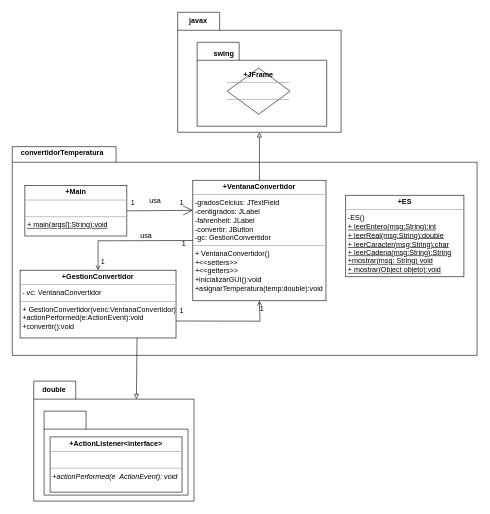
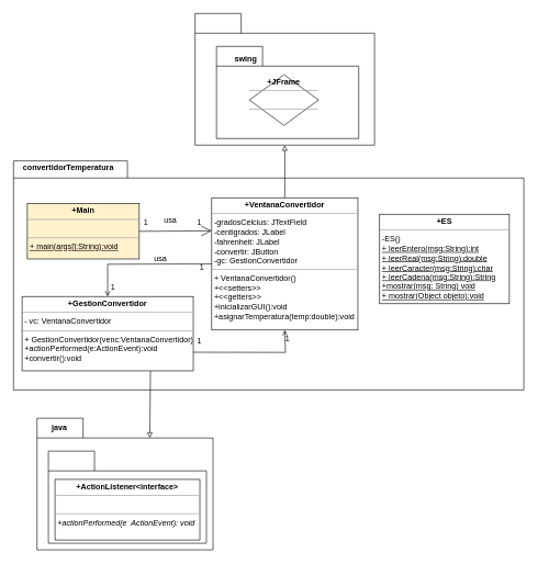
- <mxCell id="23" value="&lt;b&gt;javax&lt;/b&gt;" style="text;html=1;strokeColor=none;fillColor=none;align=center;verticalAlign=middle;whiteSpace=wrap;rounded=0;" parent="1" vertex="1"><mxGeometry x="300.25" y="20" width="60" height="30" as="geometry" /></mxCell>
- <mxCell id="5" value="&lt;p style=&quot;margin:0px;margin-top:4px;text-align:center;&quot;&gt;&lt;b&gt;+Main&lt;/b&gt;&lt;/p&gt;&lt;hr size=&quot;1&quot;&gt;&lt;p style=&quot;margin:0px;margin-left:4px;&quot;&gt;&lt;br&gt;&lt;/p&gt;&lt;hr size=&quot;1&quot;&gt;&lt;p style=&quot;margin:0px;margin-left:4px;&quot;&gt;&lt;u&gt;+ main(args[]:String):void&lt;/u&gt;&lt;br&gt;&lt;/p&gt;" style="verticalAlign=top;align=left;overflow=fill;fontSize=12;fontFamily=Helvetica;html=1;hachureGap=4;" parent="1" vertex="1"><mxGeometry x="41" y="309" width="170" height="84" as="geometry" /></mxCell>
+ <mxCell id="5" value="&lt;p style=&quot;margin:0px;margin-top:4px;text-align:center;&quot;&gt;&lt;b&gt;+Main&lt;/b&gt;&lt;/p&gt;&lt;hr size=&quot;1&quot;&gt;&lt;p style=&quot;margin:0px;margin-left:4px;&quot;&gt;&lt;br&gt;&lt;/p&gt;&lt;hr size=&quot;1&quot;&gt;&lt;p style=&quot;margin:0px;margin-left:4px;&quot;&gt;&lt;u&gt;+ main(args[]:String):void&lt;/u&gt;&lt;br&gt;&lt;/p&gt;" style="verticalAlign=top;align=left;overflow=fill;fontSize=12;fontFamily=Helvetica;html=1;hachureGap=4;fillColor=#fff2cc;" parent="1" vertex="1"><mxGeometry x="41" y="309" width="170" height="84" as="geometry" /></mxCell>
- <mxCell id="28" value="&lt;b&gt;double&lt;/b&gt;" style="text;html=1;strokeColor=none;fillColor=none;align=center;verticalAlign=middle;whiteSpace=wrap;rounded=0;" parent="1" vertex="1"><mxGeometry x="60.25" y="635" width="60" height="30" as="geometry" /></mxCell>
+ <mxCell id="28" value="&lt;b&gt;java&lt;/b&gt;" style="text;html=1;strokeColor=none;fillColor=none;align=center;verticalAlign=middle;whiteSpace=wrap;rounded=0;" parent="1" vertex="1"><mxGeometry x="60.25" y="635" width="60" height="30" as="geometry" /></mxCell>
